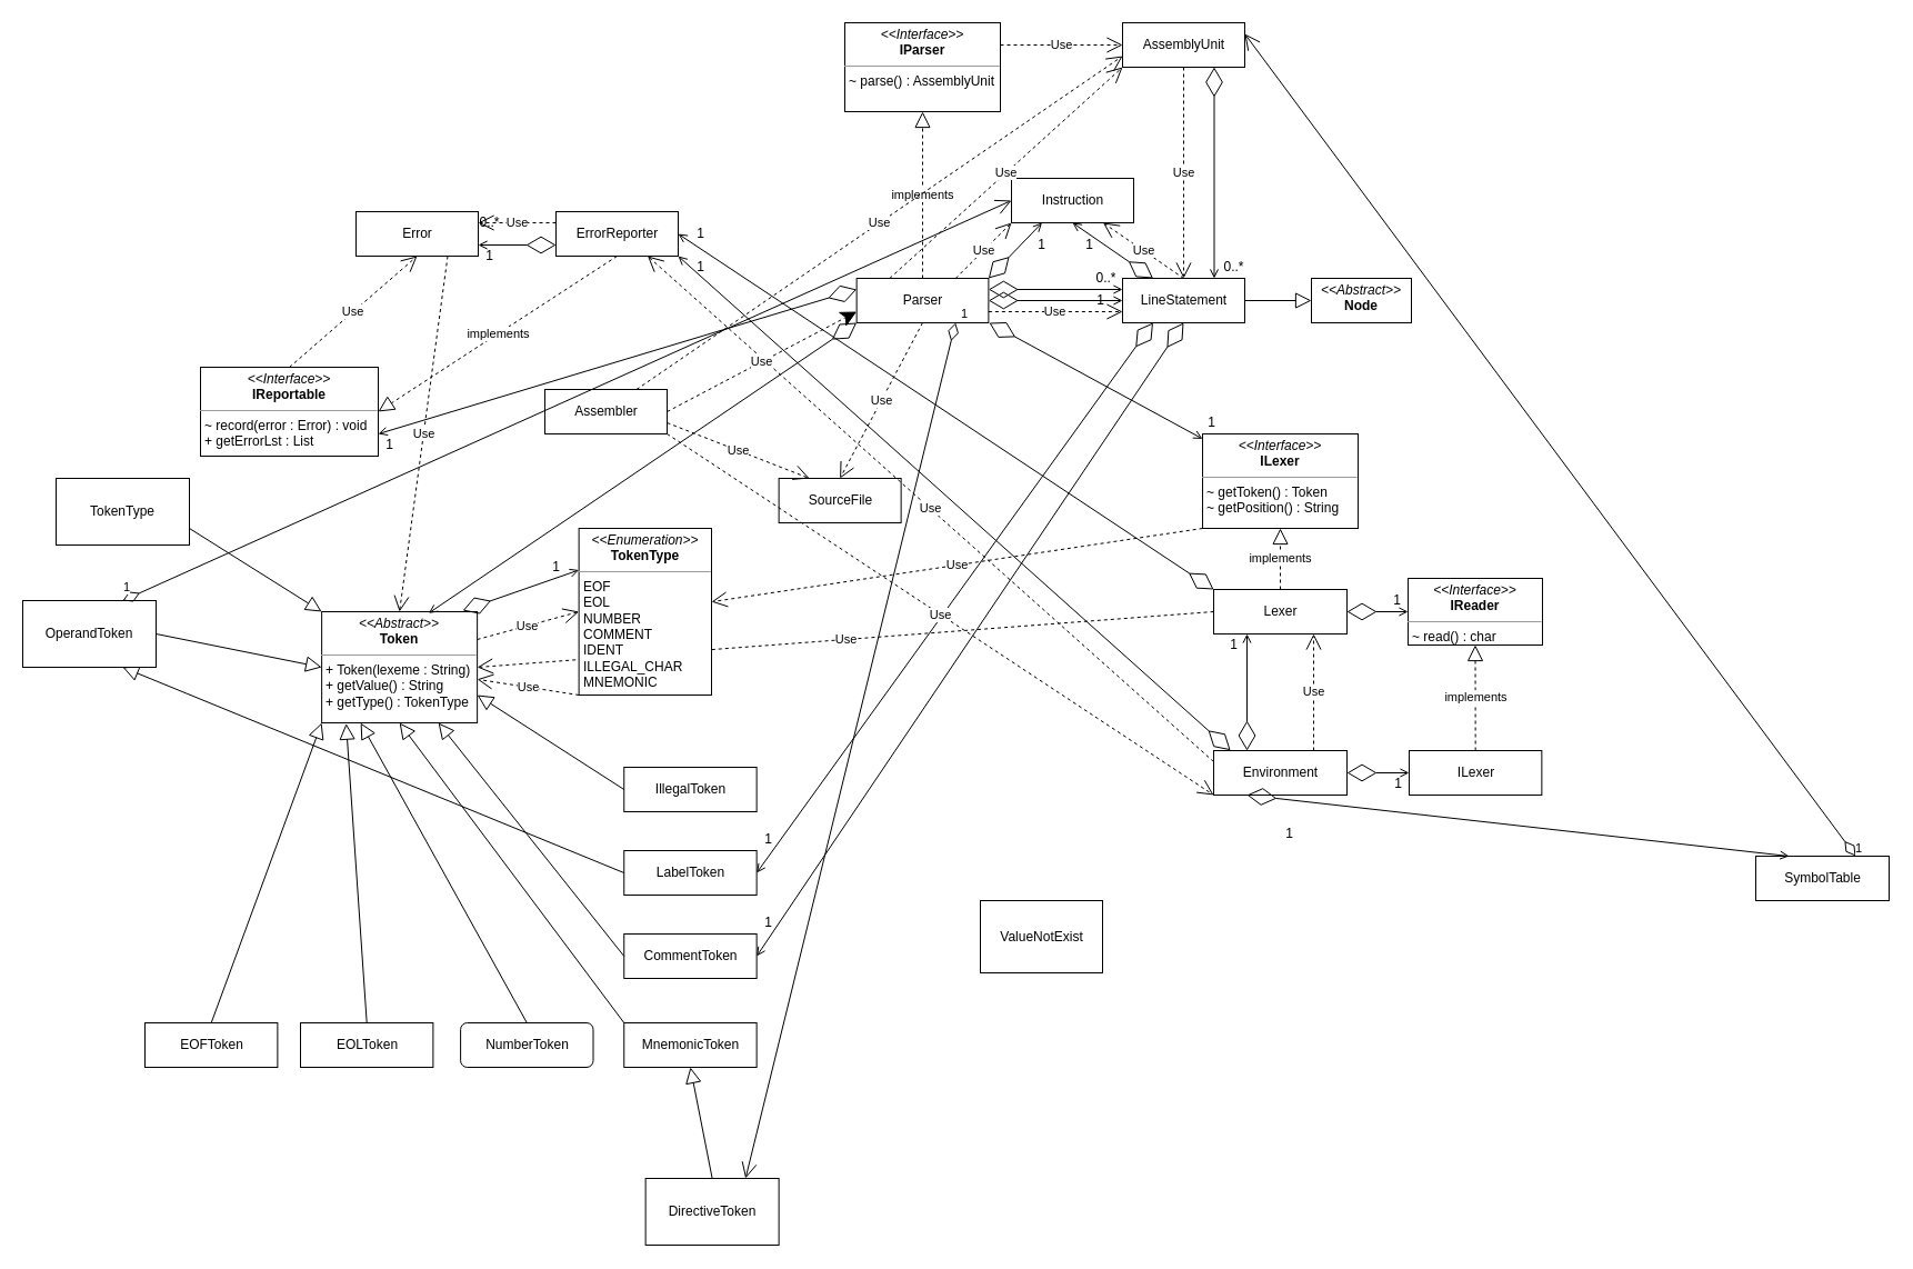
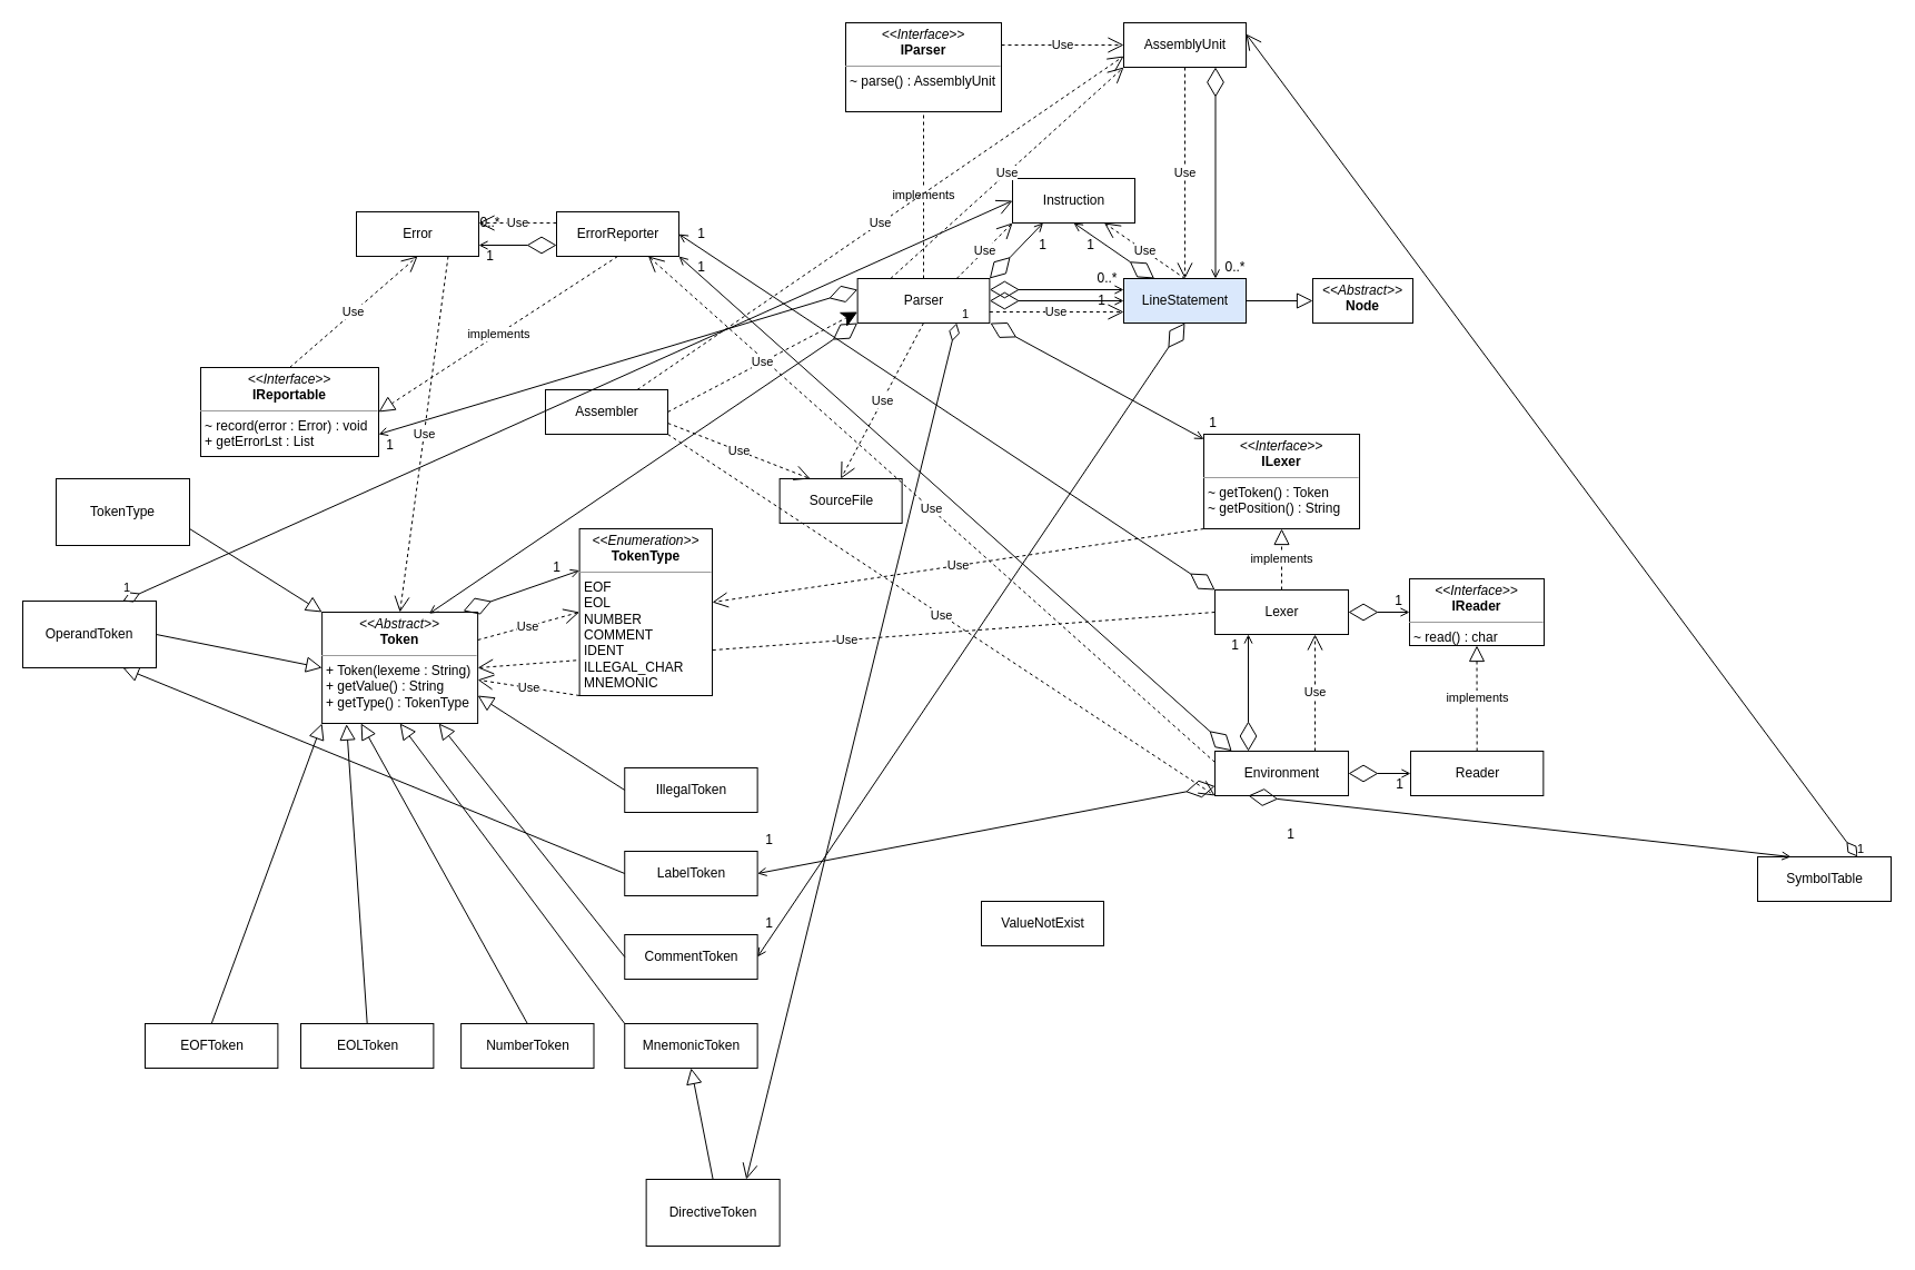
- <mxCell id="14" value="implements" style="endArrow=block;dashed=1;endFill=0;endSize=12;html=1;exitX=0.5;exitY=0;exitDx=0;exitDy=0;entryX=0.5;entryY=1;entryDx=0;entryDy=0;" parent="1" source="12" target="6" edge="1"><mxGeometry width="160" relative="1" as="geometry"><mxPoint x="530" y="310" as="sourcePoint" /><mxPoint x="690" y="310" as="targetPoint" /></mxGeometry></mxCell>
+ <mxCell id="14" value="implements" style="endArrow=none;dashed=1;endFill=0;endSize=12;html=1;exitX=0.5;exitY=0;exitDx=0;exitDy=0;entryX=0.5;entryY=1;entryDx=0;entryDy=0;" parent="1" source="12" target="6" edge="1"><mxGeometry width="160" relative="1" as="geometry"><mxPoint x="530" y="310" as="sourcePoint" /><mxPoint x="690" y="310" as="targetPoint" /></mxGeometry></mxCell>
- <mxCell id="16" value="LineStatement" style="html=1;" parent="1" vertex="1"><mxGeometry x="1010" y="250" width="110" height="40" as="geometry" /></mxCell>
+ <mxCell id="16" value="LineStatement" style="html=1;fillColor=#dae8fc;" parent="1" vertex="1"><mxGeometry x="1010" y="250" width="110" height="40" as="geometry" /></mxCell>
- <mxCell id="39" value="" style="endArrow=diamondThin;endFill=0;endSize=24;html=1;exitX=1;exitY=0.5;exitDx=0;exitDy=0;startArrow=open;startFill=0;entryX=0.25;entryY=1;entryDx=0;entryDy=0;" parent="1" source="29" target="16" edge="1"><mxGeometry width="160" relative="1" as="geometry"><mxPoint x="940" y="300" as="sourcePoint" /><mxPoint x="850" y="450" as="targetPoint" /></mxGeometry></mxCell>
+ <mxCell id="39" value="" style="endArrow=diamondThin;endFill=0;endSize=24;html=1;exitX=1;exitY=0.5;exitDx=0;exitDy=0;startArrow=open;startFill=0;" parent="1" source="29" target="49" edge="1"><mxGeometry width="160" relative="1" as="geometry"><mxPoint x="940" y="300" as="sourcePoint" /><mxPoint x="850" y="450" as="targetPoint" /></mxGeometry></mxCell>
- <mxCell id="47" value="ILexer" style="html=1;" parent="1" vertex="1"><mxGeometry x="1267.98" y="675" width="119.37" height="40" as="geometry" /></mxCell>
+ <mxCell id="47" value="Reader" style="html=1;" parent="1" vertex="1"><mxGeometry x="1267.98" y="675" width="119.37" height="40" as="geometry" /></mxCell>
- <mxCell id="37" value="ValueNotExist" style="html=1;" parent="1" vertex="1"><mxGeometry x="882" y="810" width="110" height="65" as="geometry" /></mxCell>
+ <mxCell id="37" value="ValueNotExist" style="html=1;" parent="1" vertex="1"><mxGeometry x="882" y="810" width="110" height="40" as="geometry" /></mxCell>
- <mxCell id="26" value="NumberToken" style="html=1;rounded=1;" parent="1" vertex="1"><mxGeometry x="414.12" y="920" width="119.38" height="40" as="geometry" /></mxCell>
+ <mxCell id="26" value="NumberToken" style="html=1;" parent="1" vertex="1"><mxGeometry x="414.12" y="920" width="119.38" height="40" as="geometry" /></mxCell>
